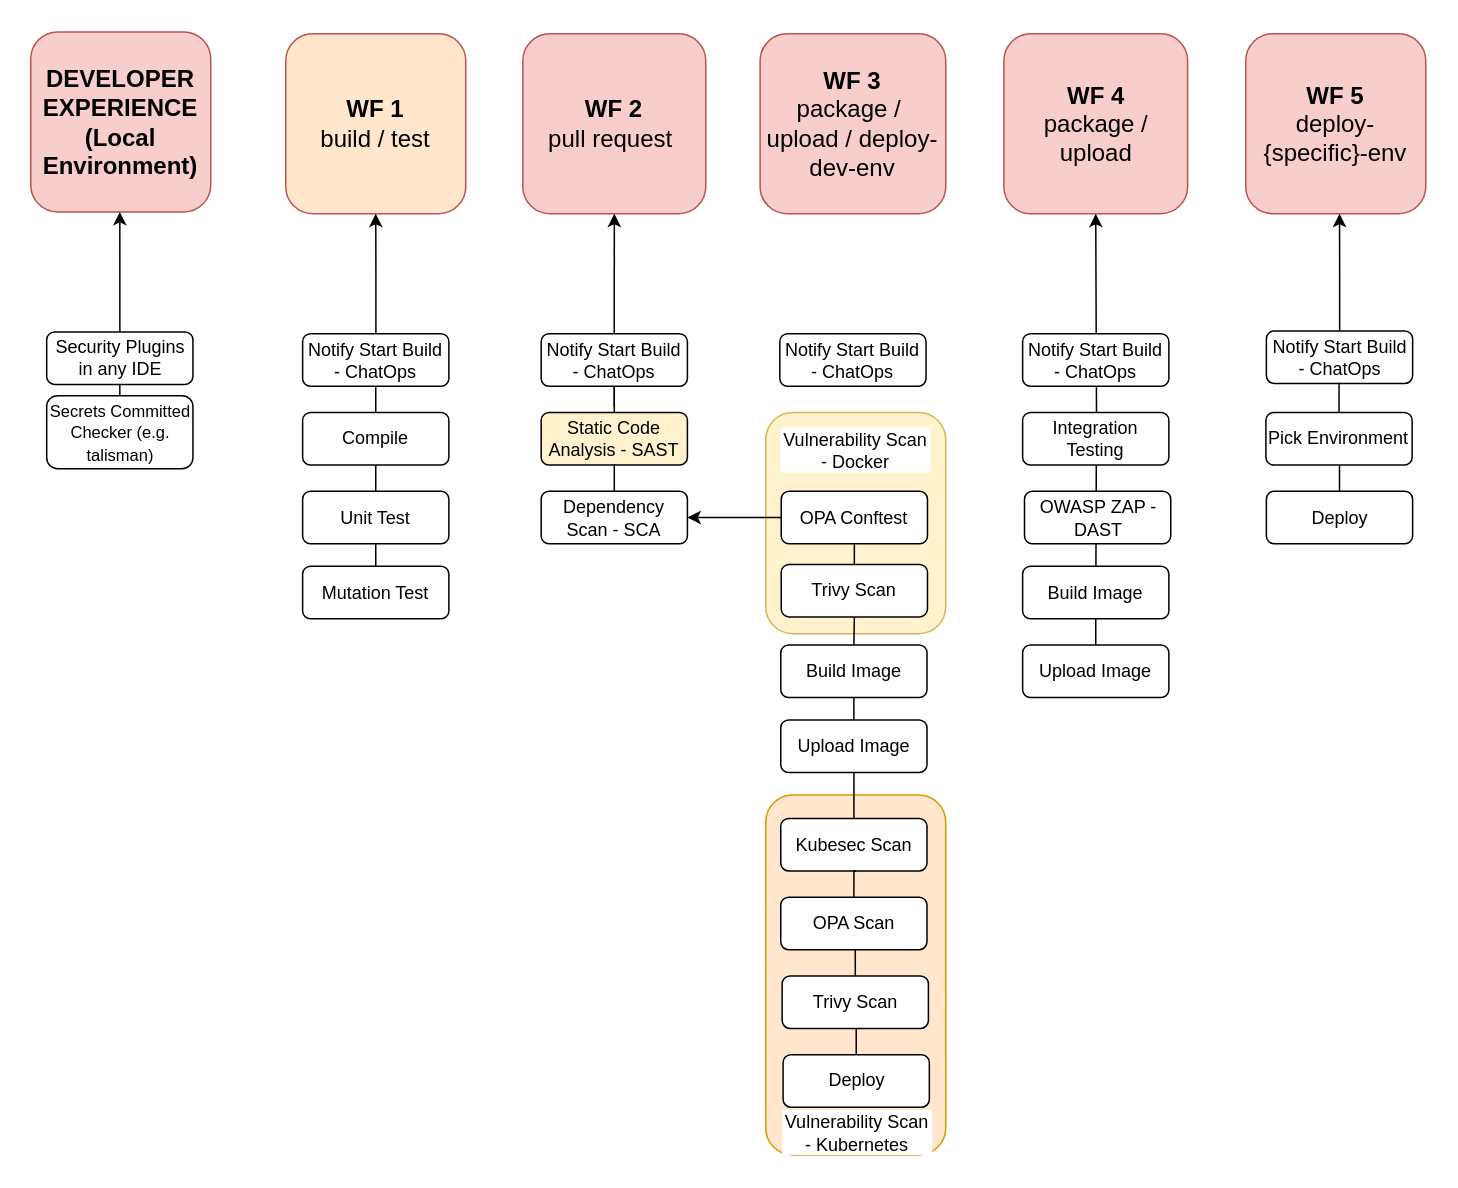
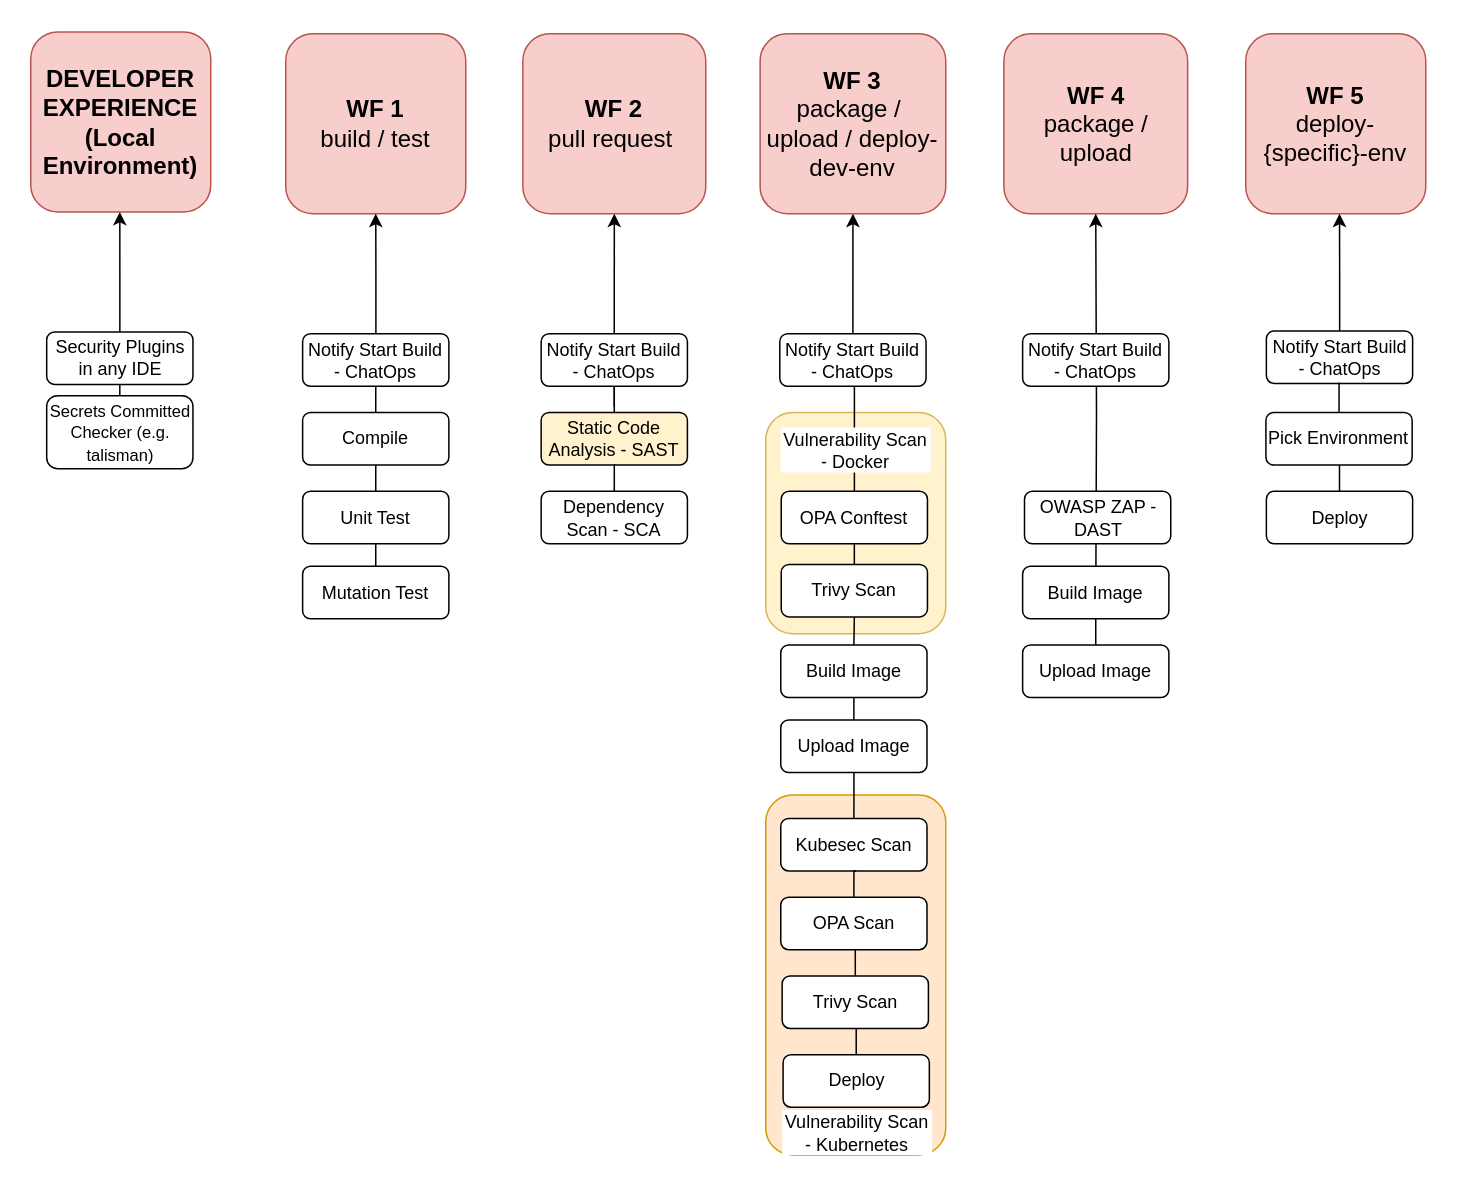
- <mxCell id="5" value="&lt;font style=&quot;font-size: 16px;&quot;&gt;&lt;b&gt;WF 1&lt;/b&gt;&lt;br&gt;&lt;font style=&quot;font-size: 16px;&quot;&gt;build / test&lt;/font&gt;&lt;/font&gt;" style="rounded=1;whiteSpace=wrap;html=1;fillColor=#ffe6cc;strokeColor=#b85450;" vertex="1" parent="1"><mxGeometry x="190" y="22" width="120" height="120" as="geometry" /></mxCell>
+ <mxCell id="5" value="&lt;font style=&quot;font-size: 16px;&quot;&gt;&lt;b&gt;WF 1&lt;/b&gt;&lt;br&gt;&lt;font style=&quot;font-size: 16px;&quot;&gt;build / test&lt;/font&gt;&lt;/font&gt;" style="rounded=1;whiteSpace=wrap;html=1;fillColor=#f8cecc;strokeColor=#b85450;" vertex="1" parent="1"><mxGeometry x="190" y="22" width="120" height="120" as="geometry" /></mxCell>
- <mxCell id="48" value="Integration Testing" style="rounded=1;whiteSpace=wrap;html=1;" vertex="1" parent="1"><mxGeometry x="681.25" y="274.5" width="97.5" height="35" as="geometry" /></mxCell>
- <mxCell id="17" style="edgeStyle=orthogonalEdgeStyle;rounded=0;orthogonalLoop=1;jettySize=auto;html=1;" edge="1" parent="1" source="18" target="57"><mxGeometry relative="1" as="geometry" /></mxCell>
+ <mxCell id="17" style="edgeStyle=orthogonalEdgeStyle;rounded=0;orthogonalLoop=1;jettySize=auto;html=1;entryX=0.5;entryY=1;entryDx=0;entryDy=0;" edge="1" parent="1" source="18" target="7"><mxGeometry relative="1" as="geometry" /></mxCell>
